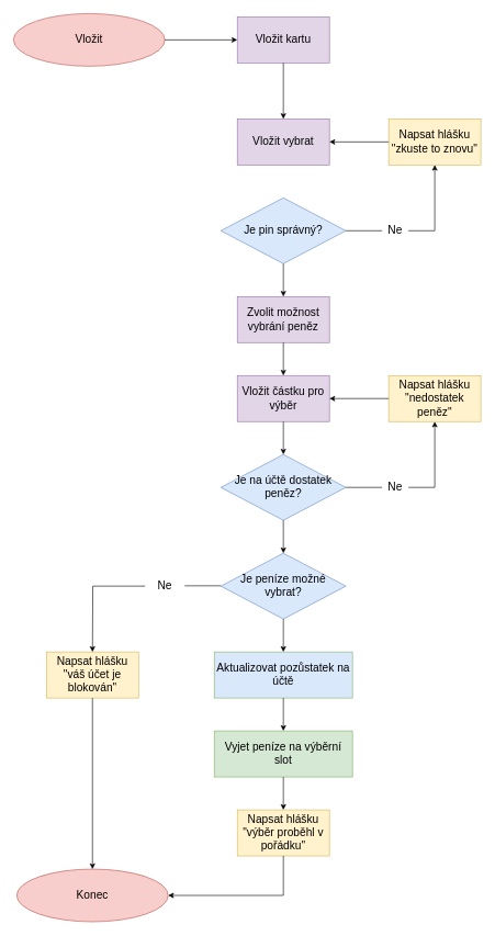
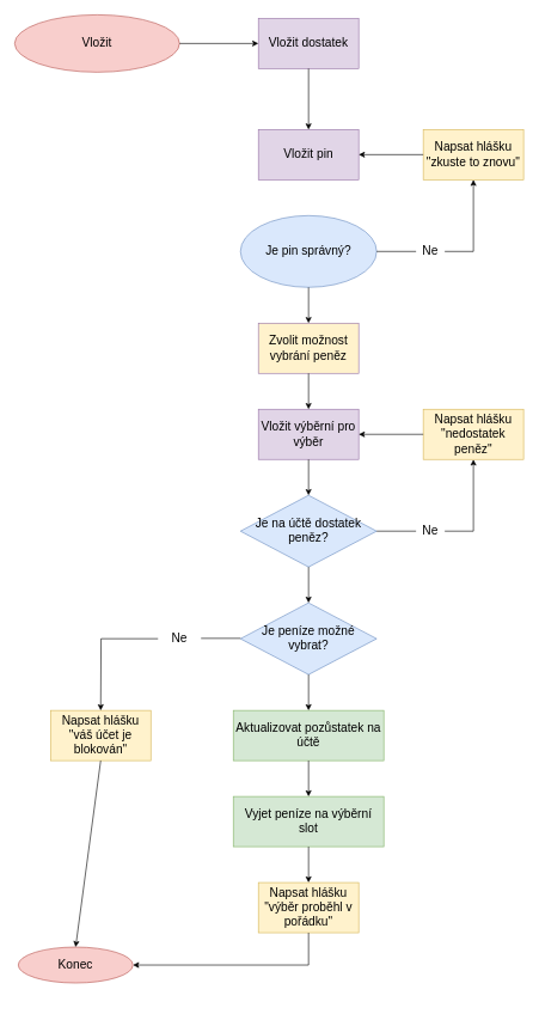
- <mxCell id="4" value="Vložit kartu" style="rounded=0;whiteSpace=wrap;html=1;fontSize=17;fillColor=#e1d5e7;strokeColor=#9673a6;" vertex="1" parent="1"><mxGeometry x="360" y="25" width="140" height="70" as="geometry" /></mxCell>
+ <mxCell id="4" value="Vložit dostatek" style="rounded=0;whiteSpace=wrap;html=1;fontSize=17;fillColor=#e1d5e7;strokeColor=#9673a6;" vertex="1" parent="1"><mxGeometry x="360" y="25" width="140" height="70" as="geometry" /></mxCell>
- <mxCell id="6" value="Vložit vybrat" style="rounded=0;whiteSpace=wrap;html=1;fontSize=17;fillColor=#e1d5e7;strokeColor=#9673a6;" vertex="1" parent="1"><mxGeometry x="360" y="180" width="140" height="70" as="geometry" /></mxCell>
+ <mxCell id="6" value="Vložit pin" style="rounded=0;whiteSpace=wrap;html=1;fontSize=17;fillColor=#e1d5e7;strokeColor=#9673a6;" vertex="1" parent="1"><mxGeometry x="360" y="180" width="140" height="70" as="geometry" /></mxCell>
- <mxCell id="7" value="Je pin správný?" style="rhombus;whiteSpace=wrap;html=1;fontSize=17;fillColor=#dae8fc;strokeColor=#6c8ebf;" vertex="1" parent="1"><mxGeometry x="335" y="300" width="190" height="100" as="geometry" /></mxCell>
+ <mxCell id="7" value="Je pin správný?" style="ellipse;whiteSpace=wrap;html=1;fontSize=17;fillColor=#dae8fc;strokeColor=#6c8ebf;" vertex="1" parent="1"><mxGeometry x="335" y="300" width="190" height="100" as="geometry" /></mxCell>
- <mxCell id="14" value="Zvolit možnost vybrání peněz" style="rounded=0;whiteSpace=wrap;html=1;fontSize=17;fillColor=#e1d5e7;strokeColor=#9673a6;" vertex="1" parent="1"><mxGeometry x="360" y="450" width="140" height="70" as="geometry" /></mxCell>
+ <mxCell id="14" value="Zvolit možnost vybrání peněz" style="rounded=0;whiteSpace=wrap;html=1;fontSize=17;fillColor=#fff2cc;strokeColor=#9673a6;" vertex="1" parent="1"><mxGeometry x="360" y="450" width="140" height="70" as="geometry" /></mxCell>
- <mxCell id="15" value="Vložit částku pro výběr" style="rounded=0;whiteSpace=wrap;html=1;fontSize=17;fillColor=#e1d5e7;strokeColor=#9673a6;" vertex="1" parent="1"><mxGeometry x="360" y="570" width="140" height="70" as="geometry" /></mxCell>
+ <mxCell id="15" value="Vložit výběrní pro výběr" style="rounded=0;whiteSpace=wrap;html=1;fontSize=17;fillColor=#e1d5e7;strokeColor=#9673a6;" vertex="1" parent="1"><mxGeometry x="360" y="570" width="140" height="70" as="geometry" /></mxCell>
- <mxCell id="33" value="Aktualizovat pozůstatek na účtě" style="rounded=0;whiteSpace=wrap;html=1;fontSize=17;fillColor=#dae8fc;strokeColor=#82b366;" vertex="1" parent="1"><mxGeometry x="325" y="990" width="210" height="70" as="geometry" /></mxCell>
+ <mxCell id="33" value="Aktualizovat pozůstatek na účtě" style="rounded=0;whiteSpace=wrap;html=1;fontSize=17;fillColor=#d5e8d4;strokeColor=#82b366;" vertex="1" parent="1"><mxGeometry x="325" y="990" width="210" height="70" as="geometry" /></mxCell>
- <mxCell id="29" value="&lt;font style=&quot;font-size: 17px&quot;&gt;Konec&lt;/font&gt;" style="ellipse;whiteSpace=wrap;html=1;fillColor=#f8cecc;strokeColor=#b85450;" vertex="1" parent="1"><mxGeometry x="25" y="1320" width="230" height="80" as="geometry" /></mxCell>
+ <mxCell id="29" value="&lt;font style=&quot;font-size: 17px&quot;&gt;Konec&lt;/font&gt;" style="ellipse;whiteSpace=wrap;html=1;fillColor=#f8cecc;strokeColor=#b85450;" vertex="1" parent="1"><mxGeometry x="25" y="1320" width="160" height="50" as="geometry" /></mxCell>
